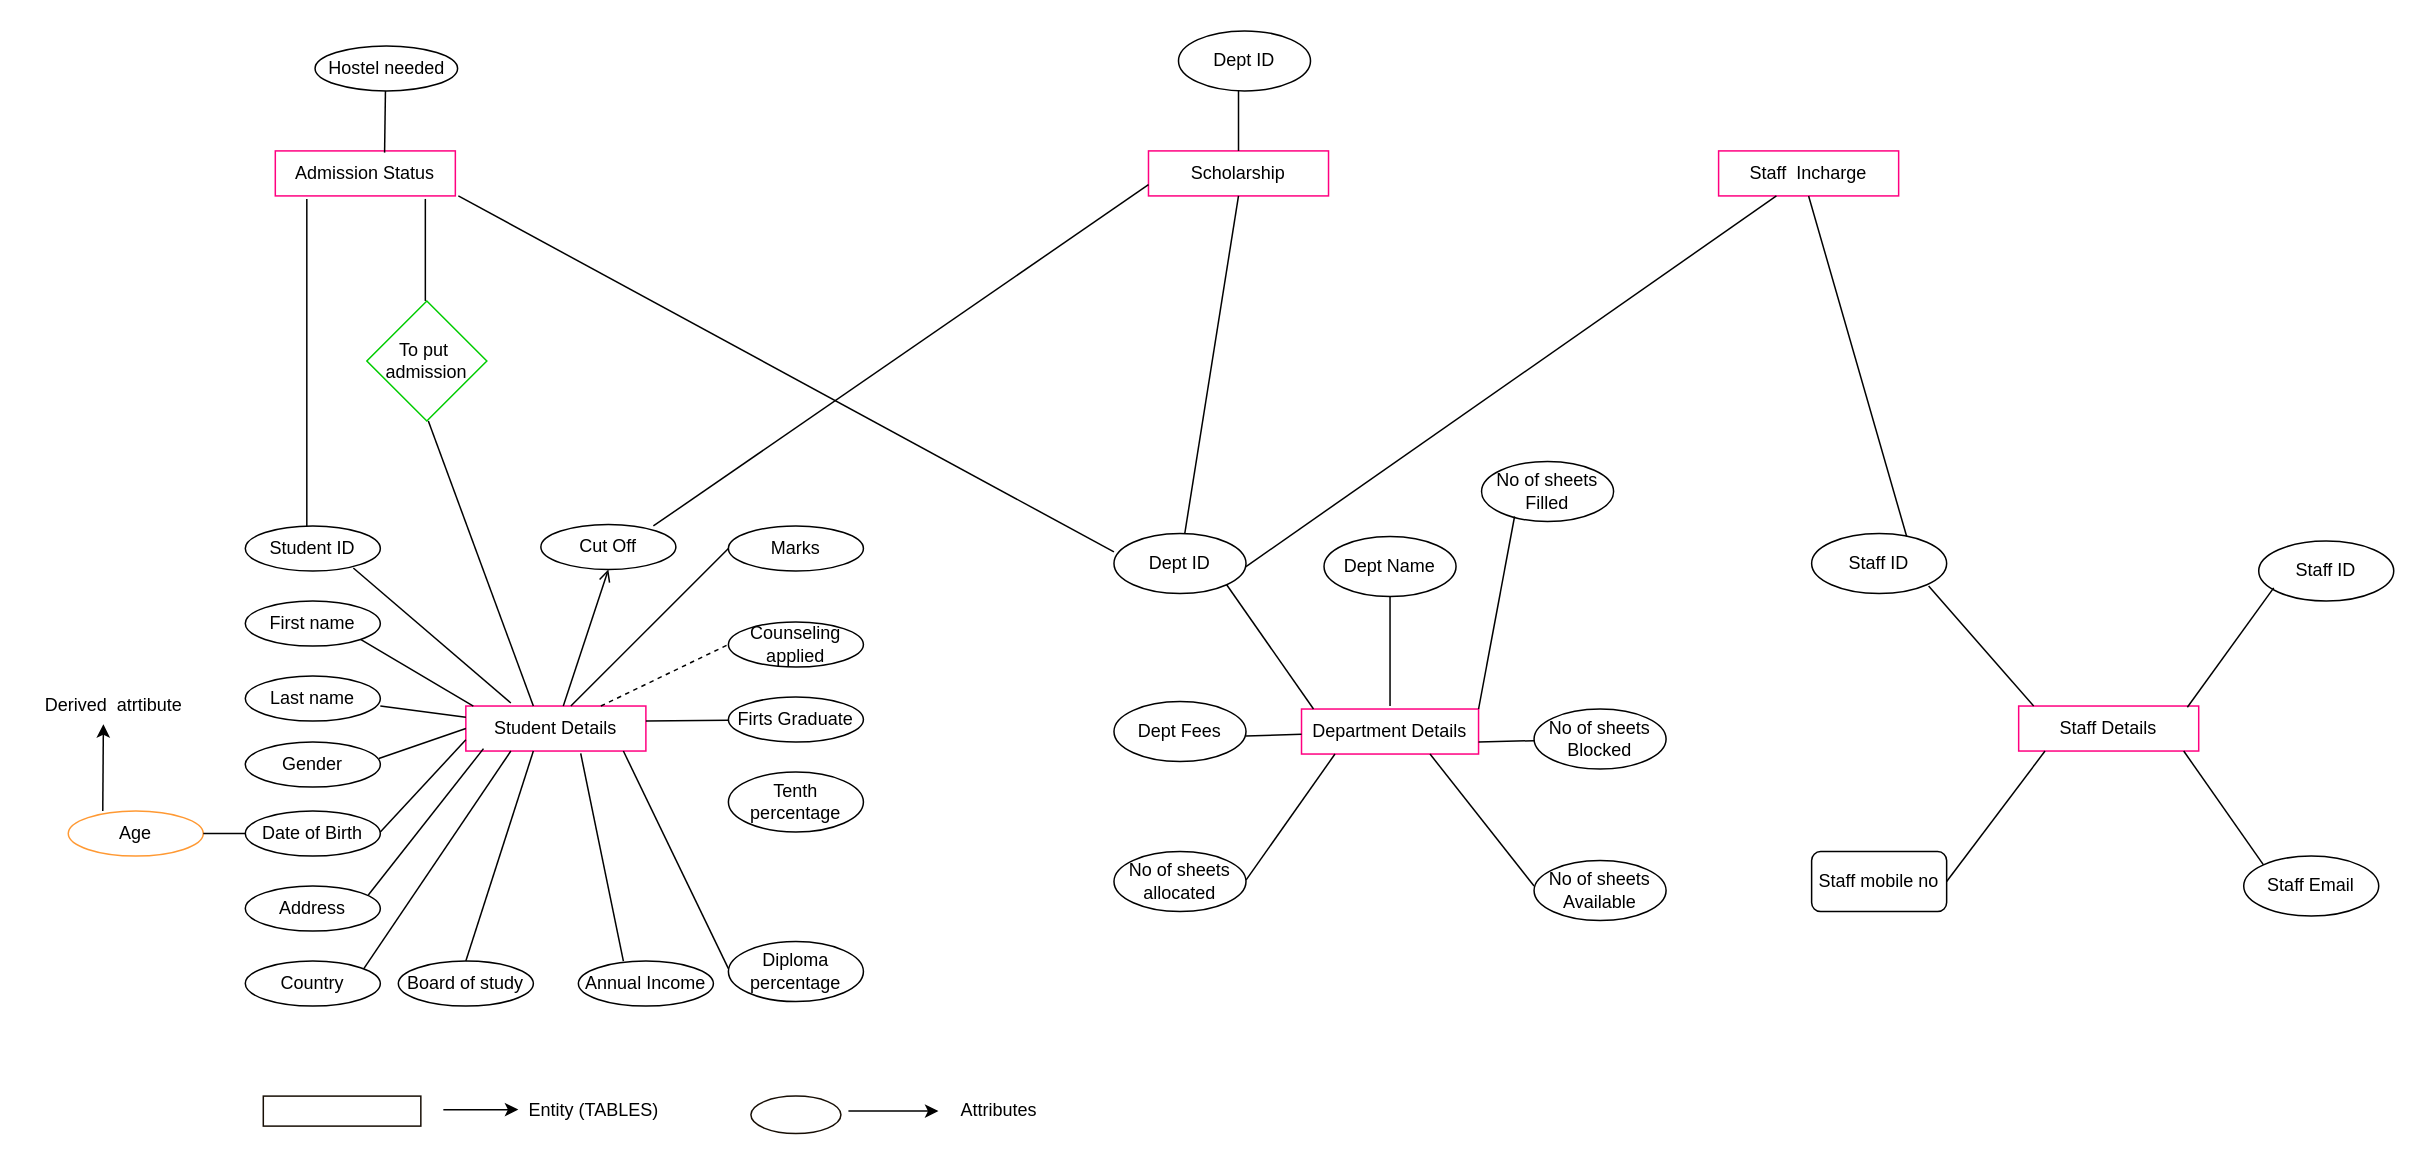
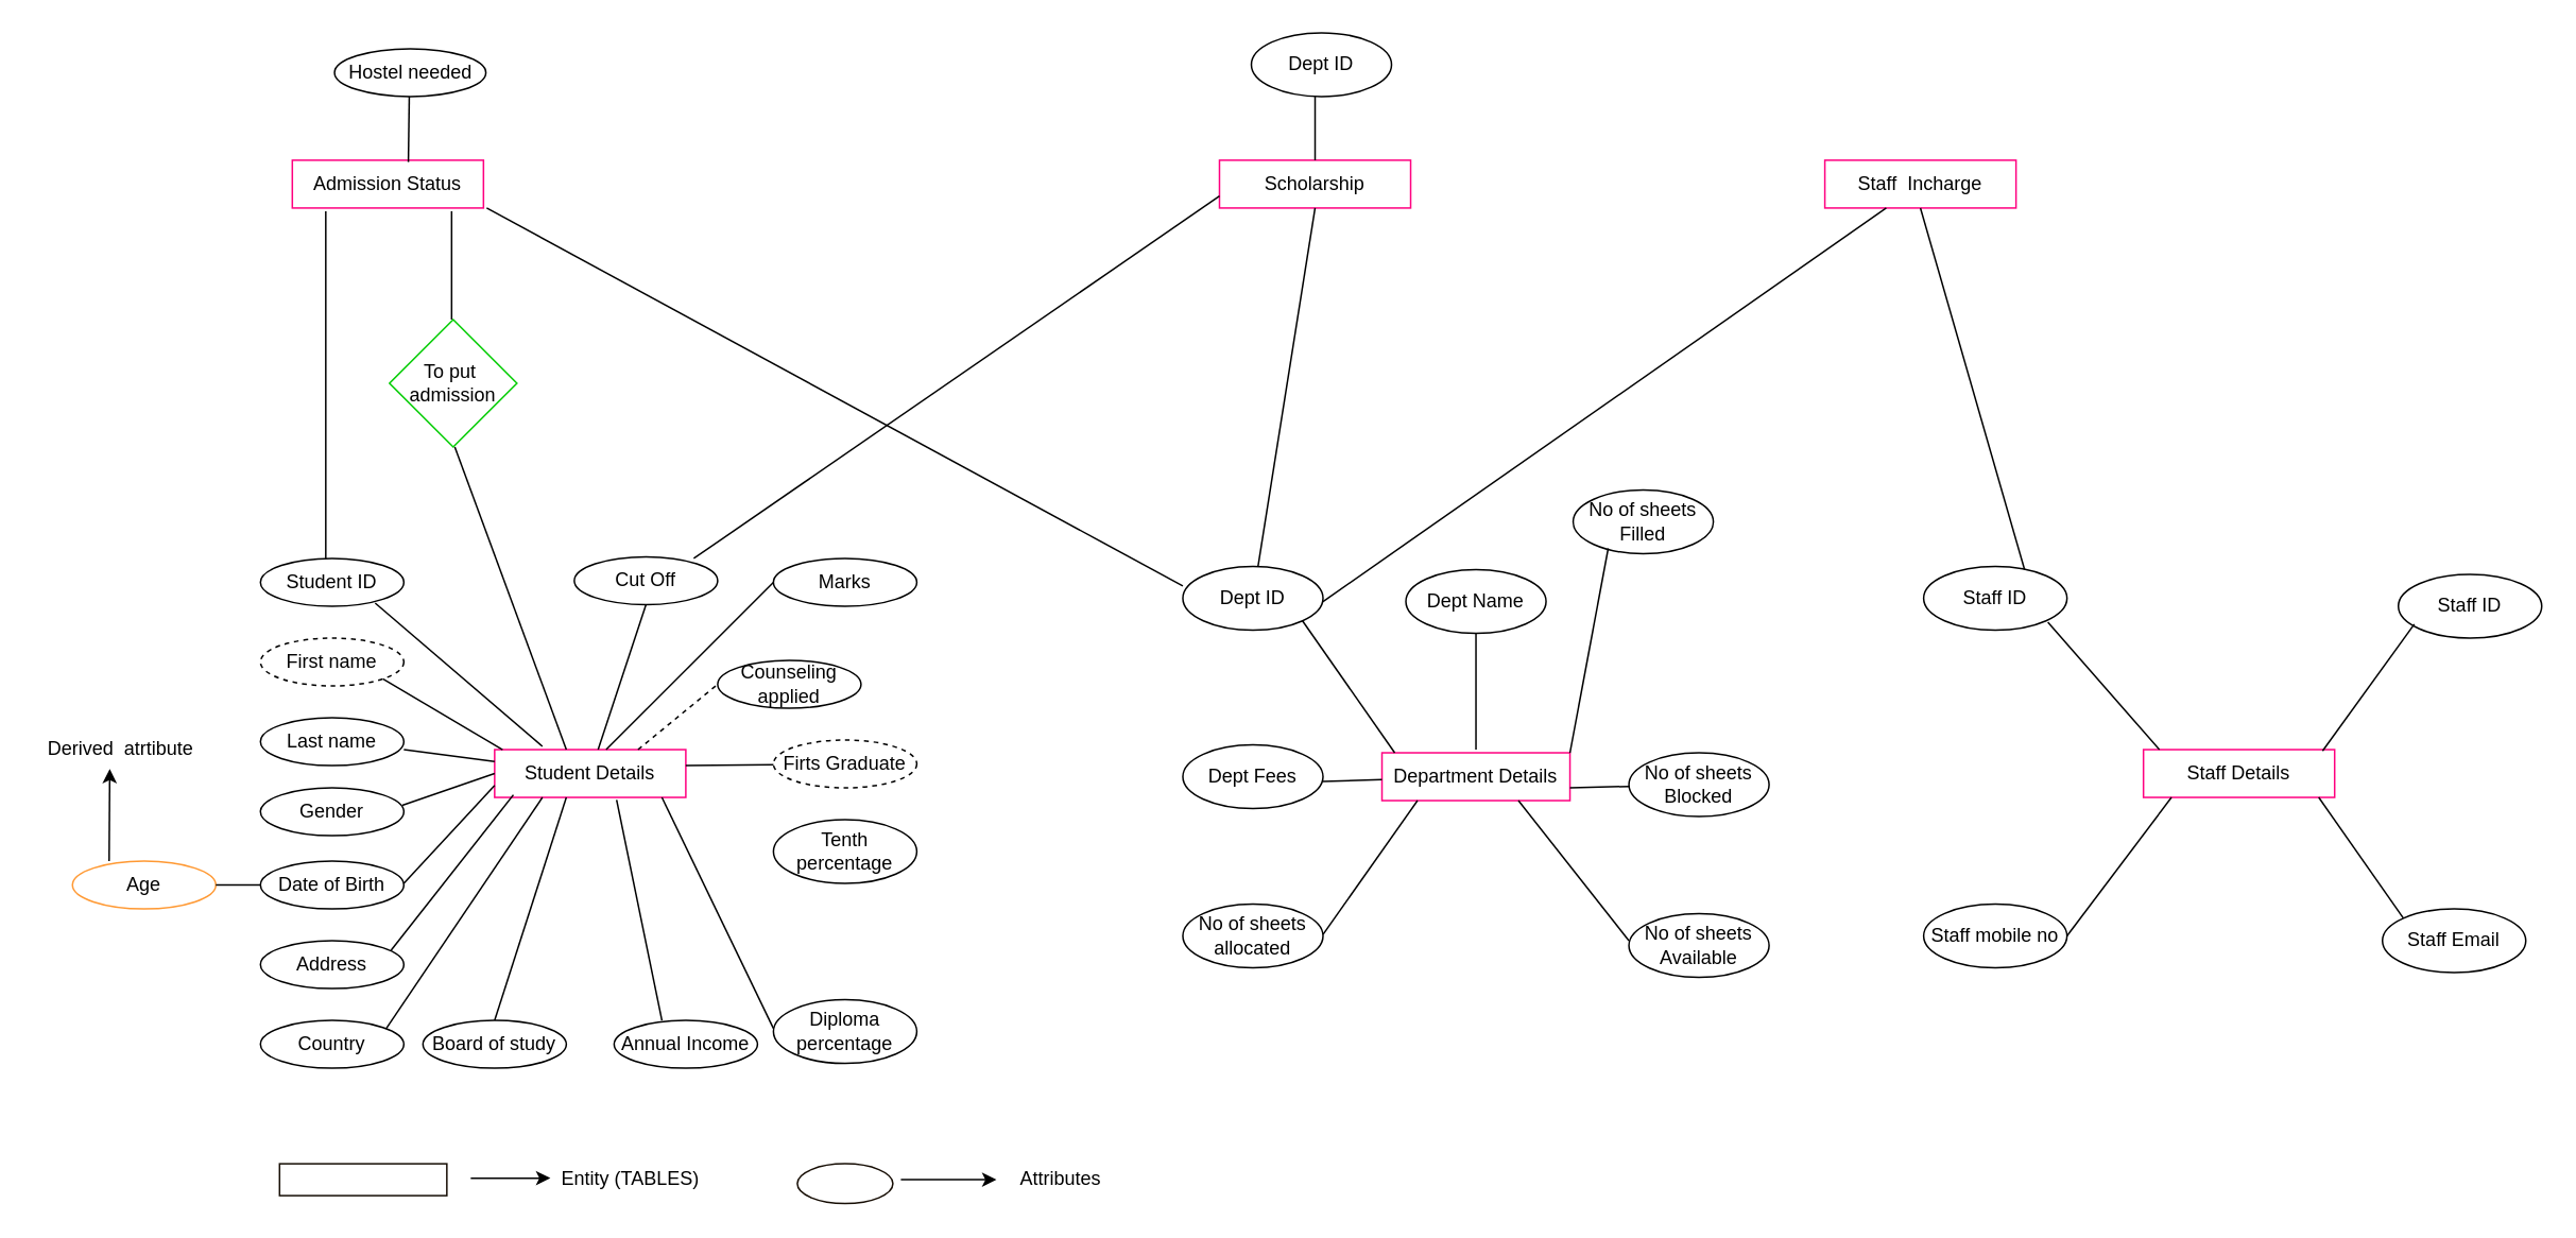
- <mxCell id="29" value="" style="endArrow=open;html=1;rounded=0;entryX=0.5;entryY=1;entryDx=0;entryDy=0;" edge="1" parent="1" source="2" target="12"><mxGeometry width="50" height="50" relative="1" as="geometry"><mxPoint x="385" y="470" as="sourcePoint" /><mxPoint x="430" y="464.5" as="targetPoint" /><Array as="points" /></mxGeometry></mxCell>
+ <mxCell id="29" value="" style="endArrow=none;html=1;rounded=0;entryX=0.5;entryY=1;entryDx=0;entryDy=0;" edge="1" parent="1" source="2" target="12"><mxGeometry width="50" height="50" relative="1" as="geometry"><mxPoint x="385" y="470" as="sourcePoint" /><mxPoint x="430" y="464.5" as="targetPoint" /><Array as="points" /></mxGeometry></mxCell>
- <mxCell id="4" value="First name" style="ellipse;whiteSpace=wrap;html=1;" vertex="1" parent="1"><mxGeometry x="163" y="400" width="90" height="30" as="geometry" /></mxCell>
+ <mxCell id="4" value="First name" style="ellipse;whiteSpace=wrap;html=1;dashed=1;" vertex="1" parent="1"><mxGeometry x="163" y="400" width="90" height="30" as="geometry" /></mxCell>
- <mxCell id="14" value="Counseling applied" style="ellipse;whiteSpace=wrap;html=1;" vertex="1" parent="1"><mxGeometry x="485" y="414" width="90" height="30" as="geometry" /></mxCell>
+ <mxCell id="14" value="Counseling applied" style="ellipse;whiteSpace=wrap;html=1;" vertex="1" parent="1"><mxGeometry x="450" y="414" width="90" height="30" as="geometry" /></mxCell>
- <mxCell id="13" value="Firts Graduate" style="ellipse;whiteSpace=wrap;html=1;" vertex="1" parent="1"><mxGeometry x="485" y="464" width="90" height="30" as="geometry" /></mxCell>
+ <mxCell id="13" value="Firts Graduate" style="ellipse;whiteSpace=wrap;html=1;dashed=1;" vertex="1" parent="1"><mxGeometry x="485" y="464" width="90" height="30" as="geometry" /></mxCell>
- <mxCell id="46" value="Staff mobile no" style="whiteSpace=wrap;html=1;rounded=1;" vertex="1" parent="1"><mxGeometry x="1207" y="567" width="90" height="40" as="geometry" /></mxCell>
+ <mxCell id="46" value="Staff mobile no" style="ellipse;whiteSpace=wrap;html=1;" vertex="1" parent="1"><mxGeometry x="1207" y="567" width="90" height="40" as="geometry" /></mxCell>
